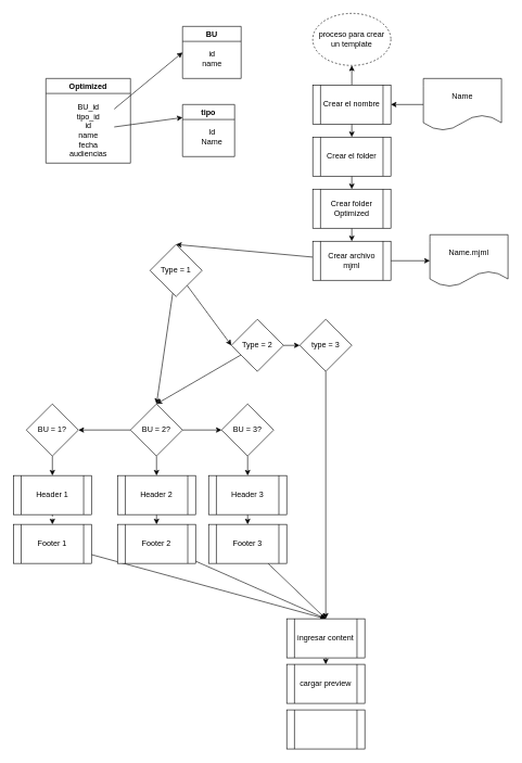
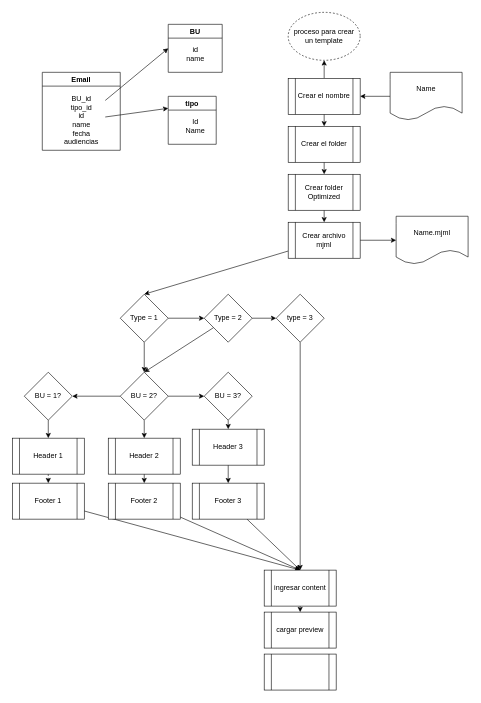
- <mxCell id="2" value="Optimized" style="swimlane;" vertex="1" parent="1"><mxGeometry x="70" y="120" width="130" height="130" as="geometry" /></mxCell>
+ <mxCell id="2" value="Email" style="swimlane;" vertex="1" parent="1"><mxGeometry x="70" y="120" width="130" height="130" as="geometry" /></mxCell>
- <mxCell id="46" value="Type = 1" style="rhombus;whiteSpace=wrap;html=1;" vertex="1" parent="1"><mxGeometry x="230" y="375" width="80" height="80" as="geometry" /></mxCell>
+ <mxCell id="46" value="Type = 1" style="rhombus;whiteSpace=wrap;html=1;" vertex="1" parent="1"><mxGeometry x="200" y="490" width="80" height="80" as="geometry" /></mxCell>
- <mxCell id="49" value="Type = 2" style="rhombus;whiteSpace=wrap;html=1;" vertex="1" parent="1"><mxGeometry x="355" y="490" width="80" height="80" as="geometry" /></mxCell>
+ <mxCell id="49" value="Type = 2" style="rhombus;whiteSpace=wrap;html=1;" vertex="1" parent="1"><mxGeometry x="340" y="490" width="80" height="80" as="geometry" /></mxCell>
- <mxCell id="35" value="Header 3" style="shape=process;whiteSpace=wrap;html=1;backgroundOutline=1;" vertex="1" parent="1"><mxGeometry x="320" y="730" width="120" height="60" as="geometry" /></mxCell>
+ <mxCell id="35" value="Header 3" style="shape=process;whiteSpace=wrap;html=1;backgroundOutline=1;" vertex="1" parent="1"><mxGeometry x="320" y="715" width="120" height="60" as="geometry" /></mxCell>
